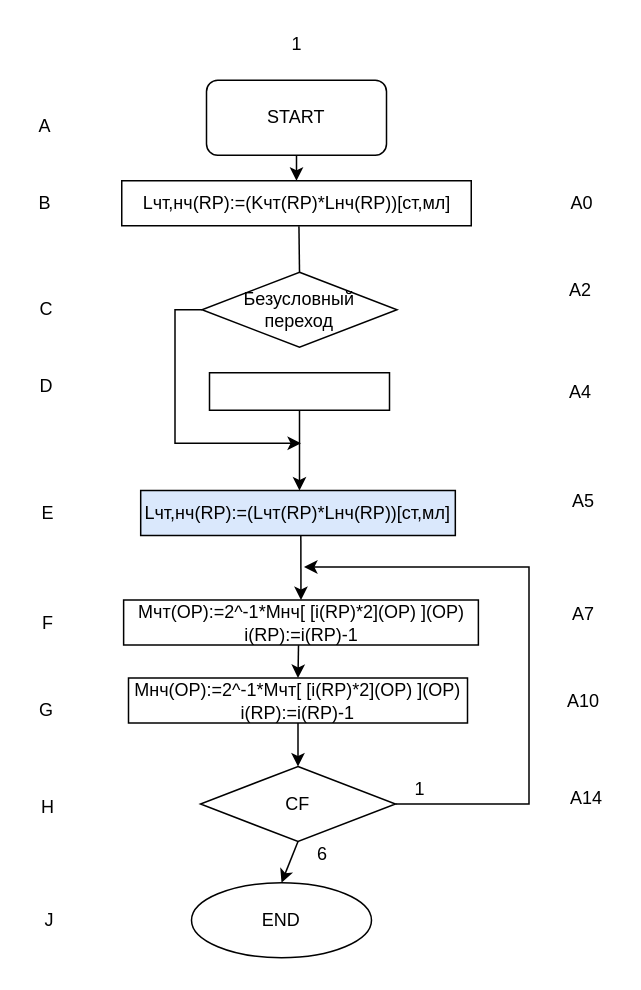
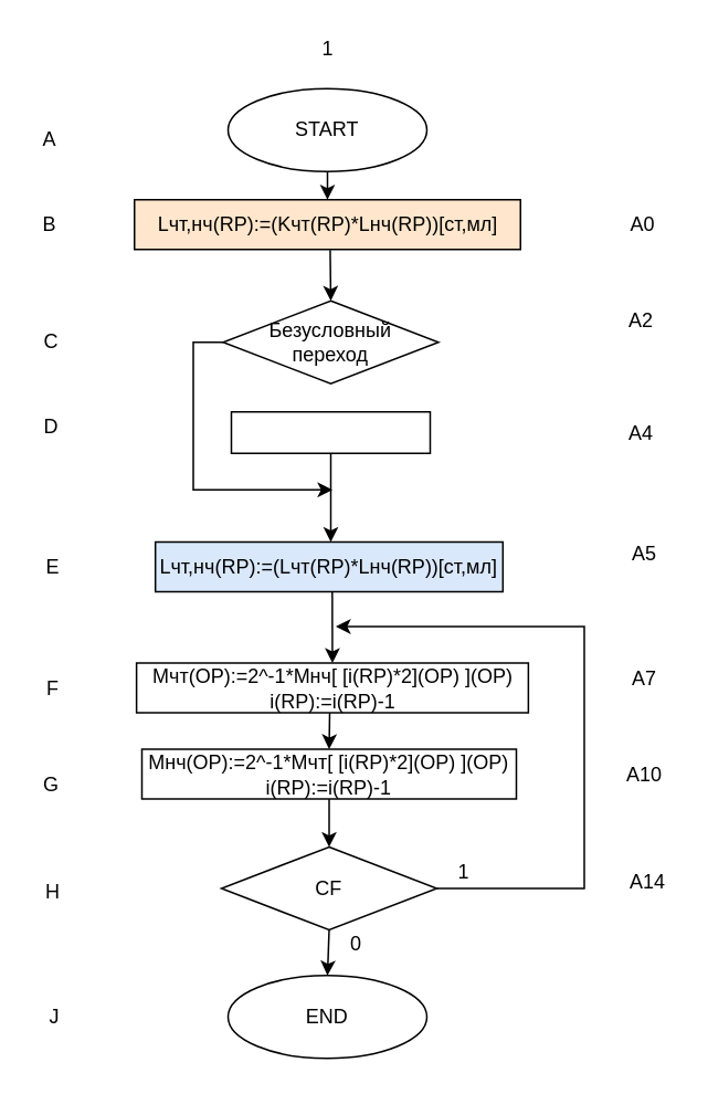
- <mxCell id="10" value="START" style="whiteSpace=wrap;html=1;rounded=1;" parent="1" vertex="1"><mxGeometry x="137" y="53" width="120" height="50" as="geometry" /></mxCell>
+ <mxCell id="10" value="START" style="ellipse;whiteSpace=wrap;html=1;" parent="1" vertex="1"><mxGeometry x="137" y="53" width="120" height="50" as="geometry" /></mxCell>
- <mxCell id="2" value="Lчт,нч(RP):=(Kчт(RP)*Lнч(RP))[ст,мл]" style="rounded=0;whiteSpace=wrap;html=1;" parent="1" vertex="1"><mxGeometry x="80.5" y="120" width="233" height="30" as="geometry" /></mxCell>
+ <mxCell id="2" value="Lчт,нч(RP):=(Kчт(RP)*Lнч(RP))[ст,мл]" style="rounded=0;whiteSpace=wrap;html=1;fillColor=#ffe6cc;" parent="1" vertex="1"><mxGeometry x="80.5" y="120" width="233" height="30" as="geometry" /></mxCell>
- <mxCell id="32" value="" style="endArrow=none;html=1;rounded=0;entryX=0.5;entryY=0;entryDx=0;entryDy=0;exitX=0.507;exitY=1.011;exitDx=0;exitDy=0;exitPerimeter=0;" parent="1" source="2" target="7" edge="1"><mxGeometry width="50" height="50" relative="1" as="geometry"><mxPoint x="198" y="151" as="sourcePoint" /><mxPoint x="207" y="130" as="targetPoint" /></mxGeometry></mxCell>
+ <mxCell id="32" value="" style="endArrow=classic;html=1;rounded=0;entryX=0.5;entryY=0;entryDx=0;entryDy=0;exitX=0.507;exitY=1.011;exitDx=0;exitDy=0;exitPerimeter=0;" parent="1" source="2" target="7" edge="1"><mxGeometry width="50" height="50" relative="1" as="geometry"><mxPoint x="198" y="151" as="sourcePoint" /><mxPoint x="207" y="130" as="targetPoint" /></mxGeometry></mxCell>
- <mxCell id="16" value="6" style="text;html=1;align=center;verticalAlign=middle;resizable=0;points=[];autosize=1;strokeColor=none;fillColor=none;" parent="1" vertex="1"><mxGeometry x="205" y="559.5" width="17" height="18" as="geometry" /></mxCell>
+ <mxCell id="16" value="0" style="text;html=1;align=center;verticalAlign=middle;resizable=0;points=[];autosize=1;strokeColor=none;fillColor=none;" parent="1" vertex="1"><mxGeometry x="205" y="559.5" width="17" height="18" as="geometry" /></mxCell>
- <mxCell id="9" value="END" style="ellipse;whiteSpace=wrap;html=1;" parent="1" vertex="1"><mxGeometry x="127" y="588" width="120" height="50" as="geometry" /></mxCell>
+ <mxCell id="9" value="END" style="ellipse;whiteSpace=wrap;html=1;" parent="1" vertex="1"><mxGeometry x="137" y="588" width="120" height="50" as="geometry" /></mxCell>
